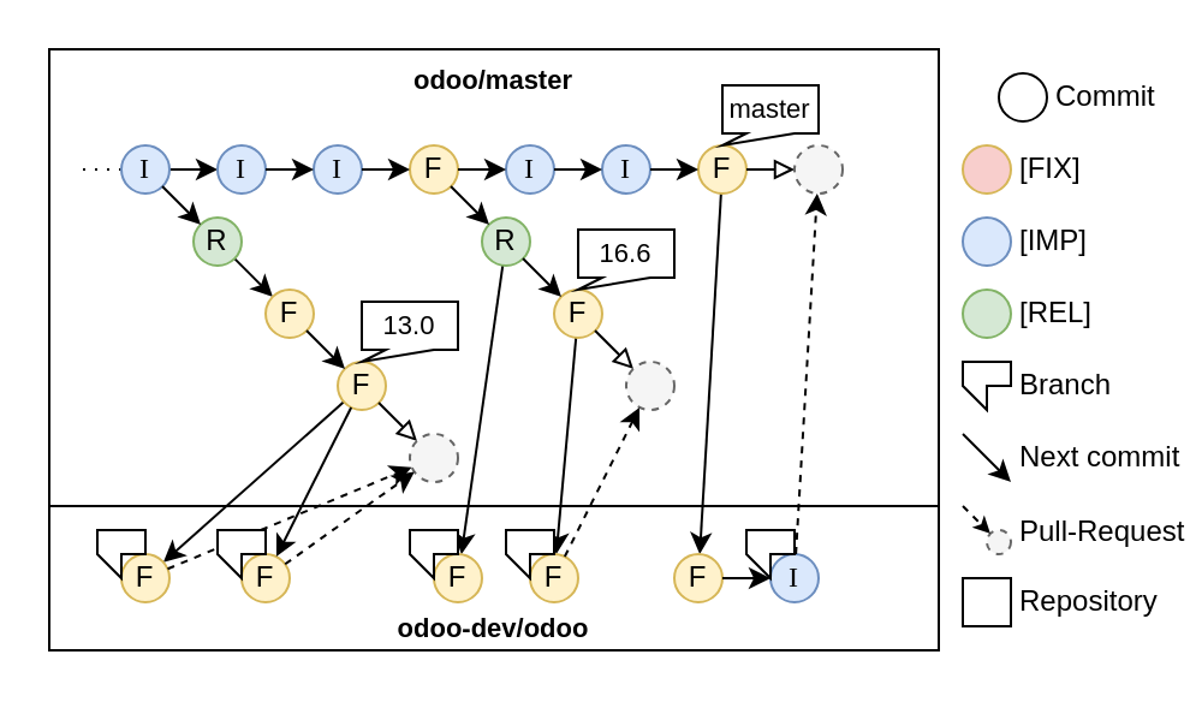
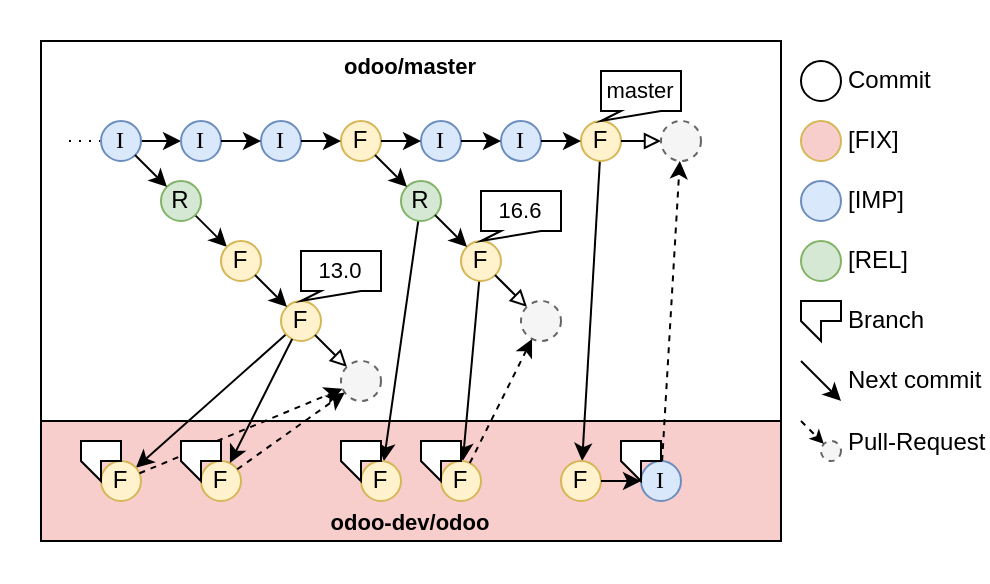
- <mxCell id="57" value="Commit" style="ellipse;whiteSpace=wrap;html=1;aspect=fixed;labelPosition=right;verticalLabelPosition=middle;align=left;verticalAlign=middle;spacing=4;" vertex="1" parent="1"><mxGeometry x="415" y="30" width="20" height="20" as="geometry" /></mxCell>
+ <mxCell id="57" value="Commit" style="ellipse;whiteSpace=wrap;html=1;aspect=fixed;labelPosition=right;verticalLabelPosition=middle;align=left;verticalAlign=middle;spacing=4;" vertex="1" parent="1"><mxGeometry x="400" y="30" width="20" height="20" as="geometry" /></mxCell>
- <mxCell id="2" value="odoo-dev/odoo" style="rounded=0;whiteSpace=wrap;html=1;fontSize=11;verticalAlign=bottom;fontStyle=1" parent="1" vertex="1"><mxGeometry x="20" y="210" width="370" height="60" as="geometry" /></mxCell>
+ <mxCell id="2" value="odoo-dev/odoo" style="rounded=0;whiteSpace=wrap;html=1;fontSize=11;verticalAlign=bottom;fontStyle=1;fillColor=#f8cecc;" parent="1" vertex="1"><mxGeometry x="20" y="210" width="370" height="60" as="geometry" /></mxCell>
- <mxCell id="58" value="Repository" style="whiteSpace=wrap;html=1;aspect=fixed;spacing=4;labelPosition=right;verticalLabelPosition=middle;align=left;verticalAlign=middle;" vertex="1" parent="1"><mxGeometry x="400" y="240" width="20" height="20" as="geometry" /></mxCell>
